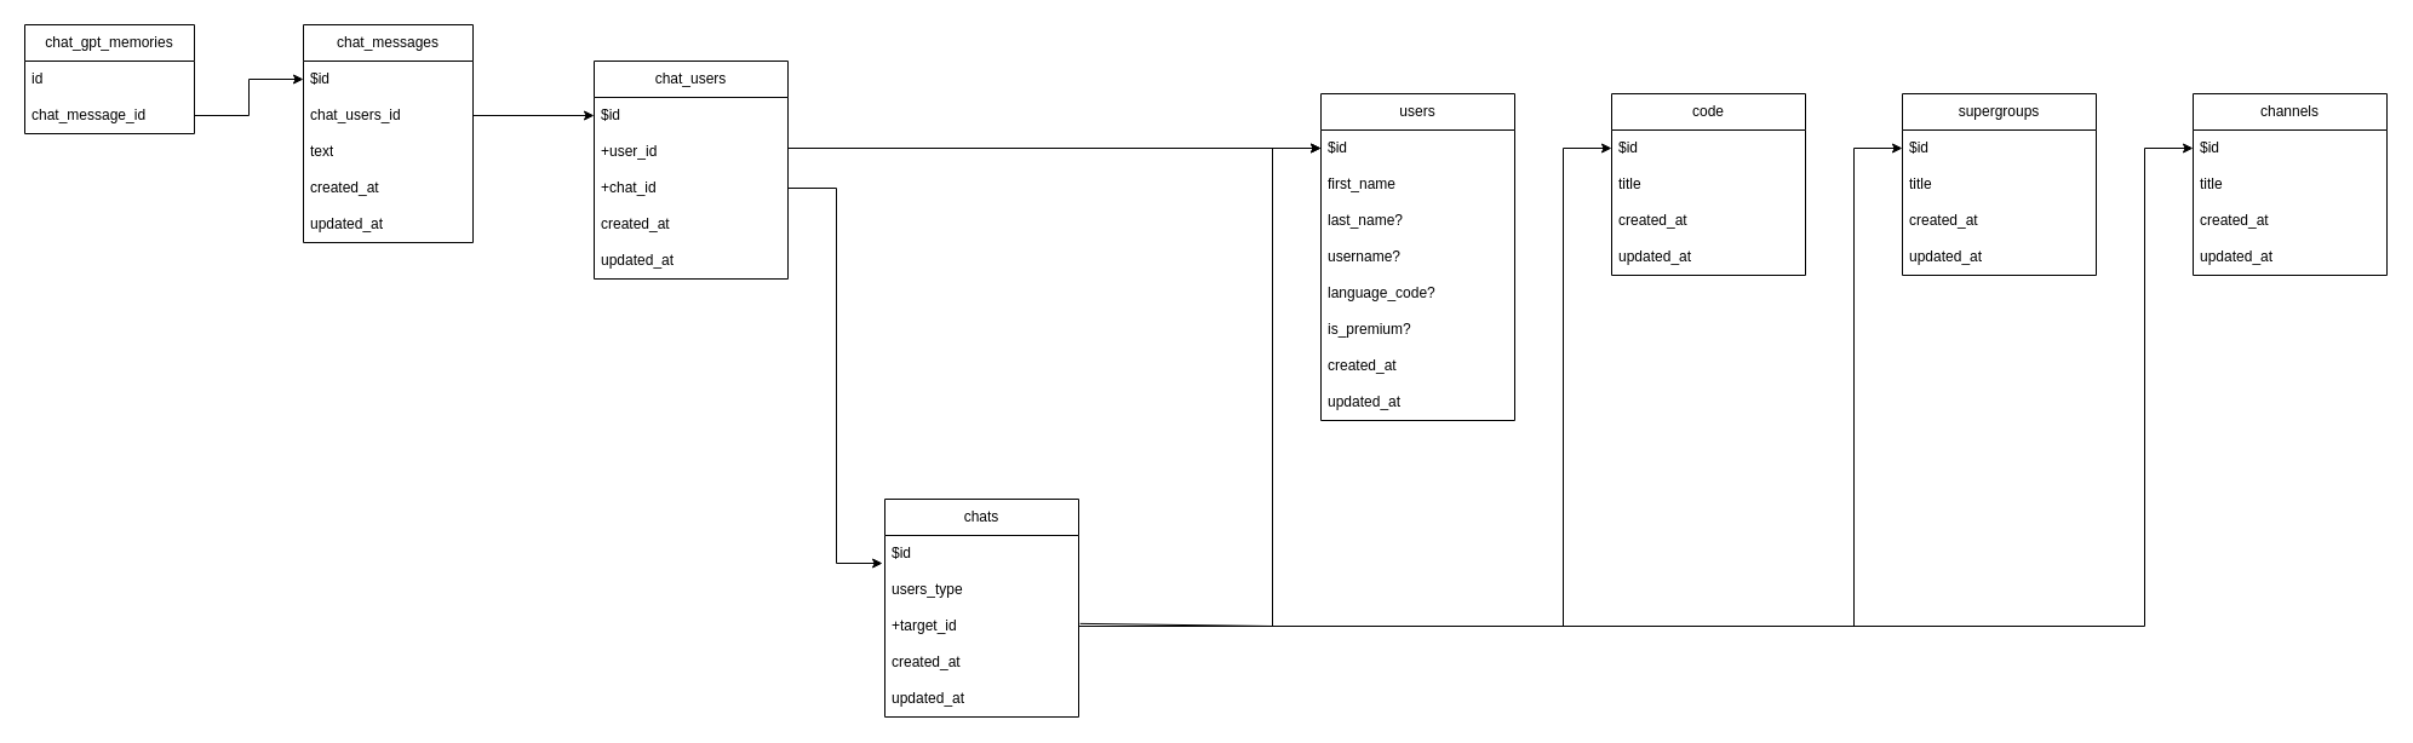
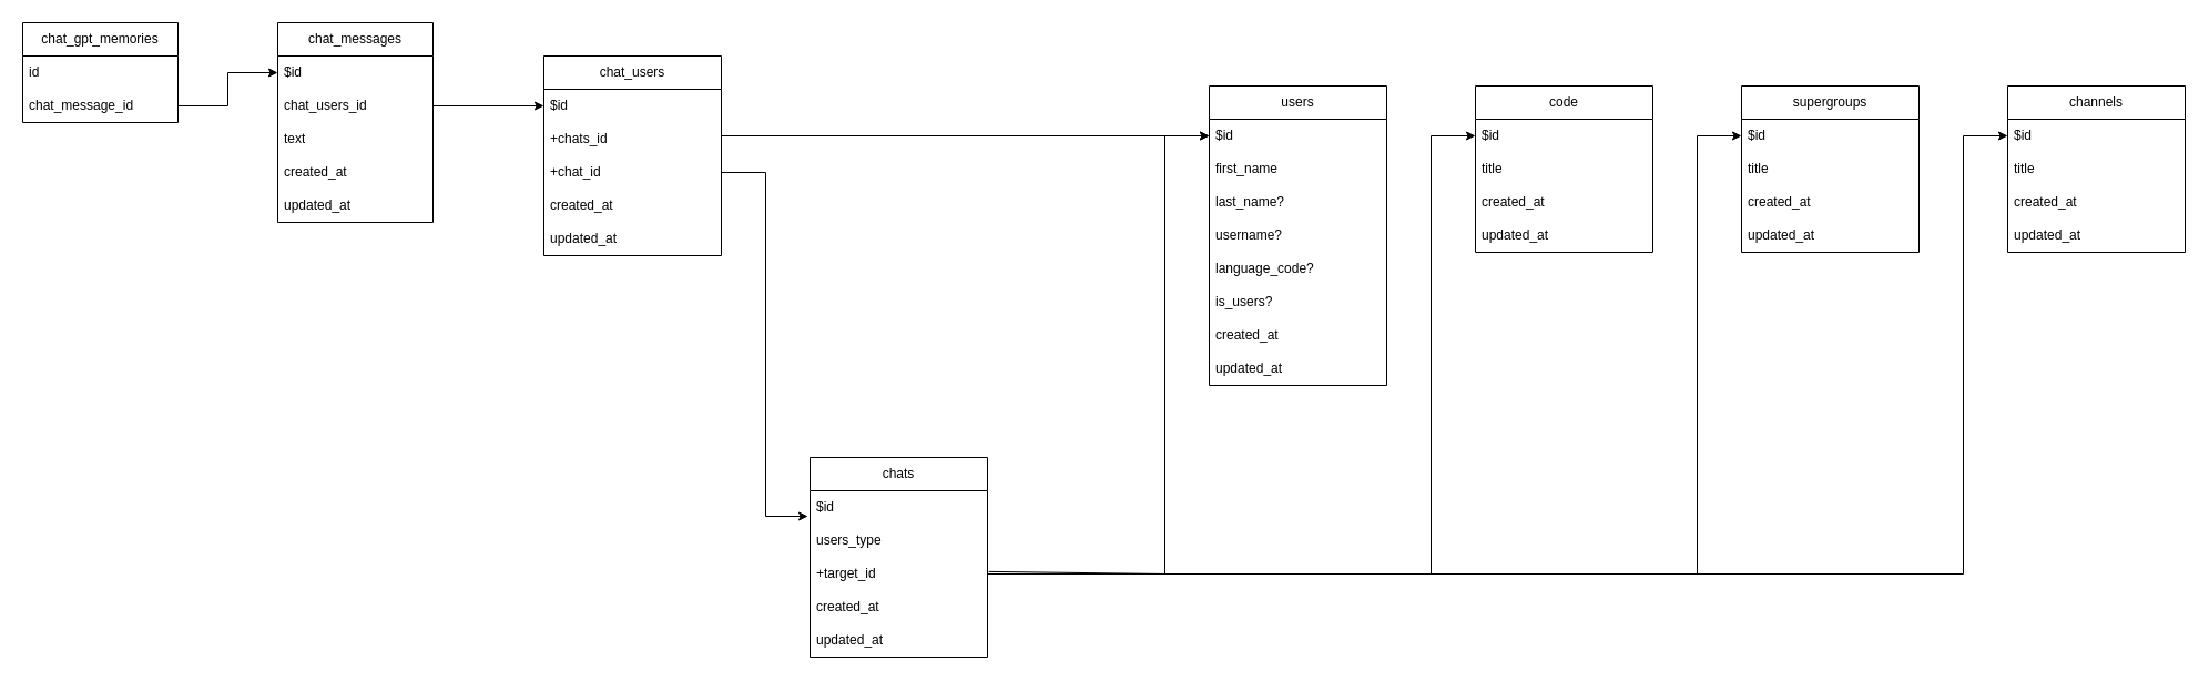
- <mxCell id="44" value="+user_id" style="text;strokeColor=none;fillColor=none;align=left;verticalAlign=middle;spacingLeft=4;spacingRight=4;overflow=hidden;points=[[0,0.5],[1,0.5]];portConstraint=eastwest;rotatable=0;whiteSpace=wrap;html=1;" parent="42" vertex="1"><mxGeometry y="60" width="160" height="30" as="geometry" /></mxCell>
+ <mxCell id="44" value="+chats_id" style="text;strokeColor=none;fillColor=none;align=left;verticalAlign=middle;spacingLeft=4;spacingRight=4;overflow=hidden;points=[[0,0.5],[1,0.5]];portConstraint=eastwest;rotatable=0;whiteSpace=wrap;html=1;" parent="42" vertex="1"><mxGeometry y="60" width="160" height="30" as="geometry" /></mxCell>
- <mxCell id="8" value="is_premium?" style="text;strokeColor=none;fillColor=none;align=left;verticalAlign=middle;spacingLeft=4;spacingRight=4;overflow=hidden;points=[[0,0.5],[1,0.5]];portConstraint=eastwest;rotatable=0;whiteSpace=wrap;html=1;" parent="2" vertex="1"><mxGeometry y="180" width="160" height="30" as="geometry" /></mxCell>
+ <mxCell id="8" value="is_users?" style="text;strokeColor=none;fillColor=none;align=left;verticalAlign=middle;spacingLeft=4;spacingRight=4;overflow=hidden;points=[[0,0.5],[1,0.5]];portConstraint=eastwest;rotatable=0;whiteSpace=wrap;html=1;" parent="2" vertex="1"><mxGeometry y="180" width="160" height="30" as="geometry" /></mxCell>
